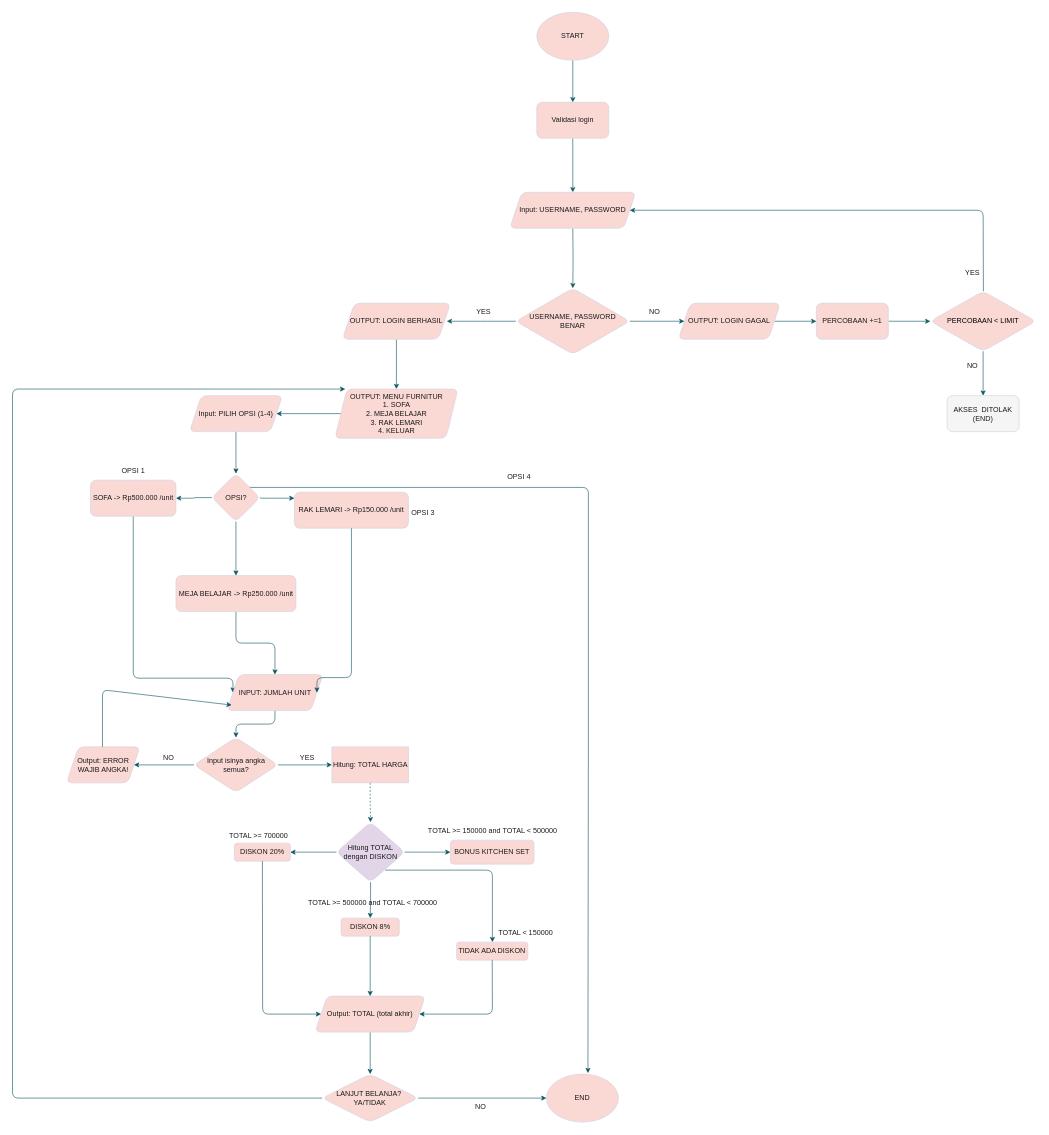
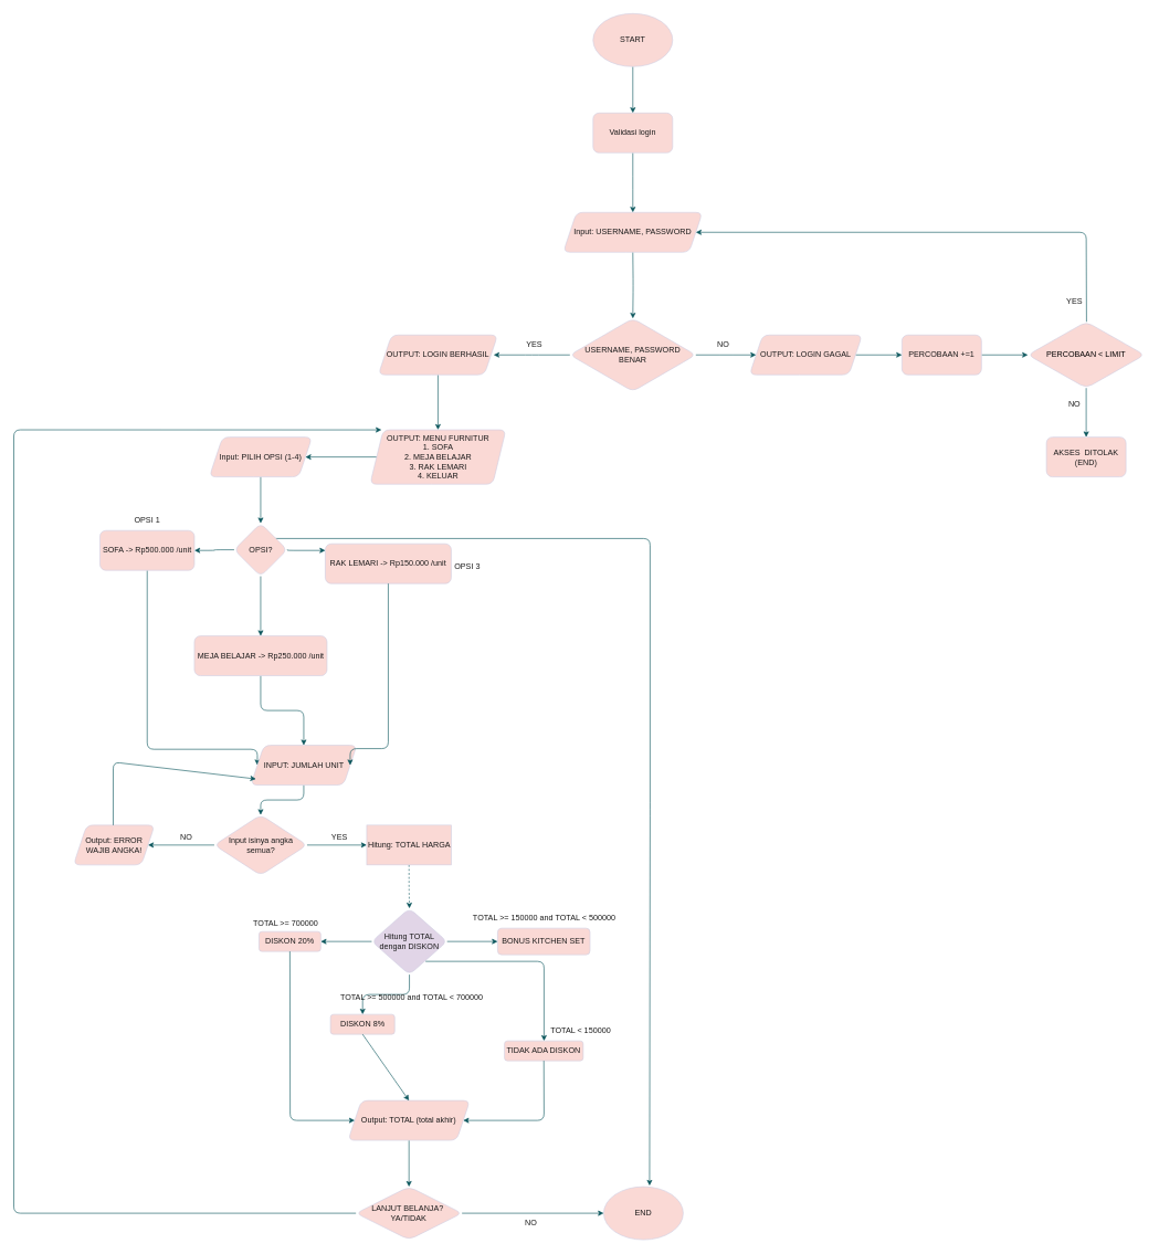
- <mxCell id="9" value="AKSES&amp;nbsp; DITOLAK&lt;div&gt;(END)&lt;/div&gt;" style="whiteSpace=wrap;html=1;rounded=1;labelBackgroundColor=none;fillColor=#f5f5f5;strokeColor=#D0CEE2;fontColor=#1A1A1A;" vertex="1" parent="1"><mxGeometry x="1578" y="659" width="120" height="60" as="geometry" /></mxCell>
+ <mxCell id="9" value="AKSES&amp;nbsp; DITOLAK&lt;div&gt;(END)&lt;/div&gt;" style="whiteSpace=wrap;html=1;rounded=1;labelBackgroundColor=none;fillColor=#FAD9D5;strokeColor=#D0CEE2;fontColor=#1A1A1A;" vertex="1" parent="1"><mxGeometry x="1578" y="659" width="120" height="60" as="geometry" /></mxCell>
- <mxCell id="72" value="OPSI 4" style="text;html=1;align=center;verticalAlign=middle;resizable=0;points=[];autosize=1;strokeColor=none;fillColor=none;labelBackgroundColor=none;fontColor=#1A1A1A;rounded=1;" vertex="1" parent="1"><mxGeometry x="834" y="780" width="60" height="30" as="geometry" /></mxCell>
- <mxCell id="55" value="DISKON 8%" style="whiteSpace=wrap;html=1;labelBackgroundColor=none;fillColor=#FAD9D5;strokeColor=#D0CEE2;fontColor=#1A1A1A;rounded=1;" vertex="1" parent="1"><mxGeometry x="567.81" y="1530" width="96.88" height="30" as="geometry" /></mxCell>
+ <mxCell id="55" value="DISKON 8%" style="whiteSpace=wrap;html=1;labelBackgroundColor=none;fillColor=#FAD9D5;strokeColor=#D0CEE2;fontColor=#1A1A1A;rounded=1;" vertex="1" parent="1"><mxGeometry x="497.81" y="1530" width="96.88" height="30" as="geometry" /></mxCell>
